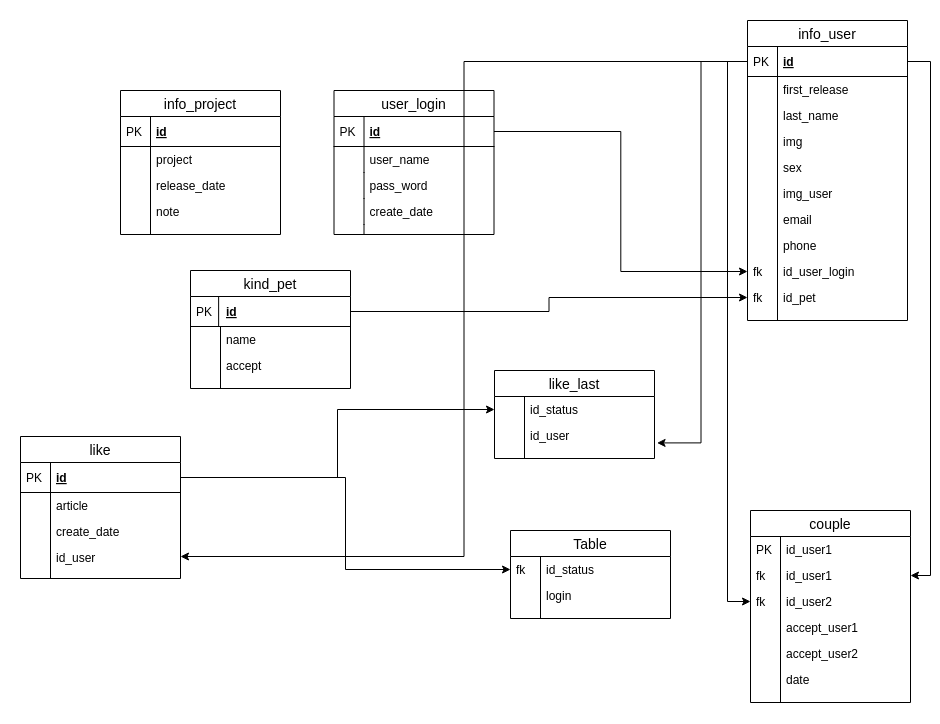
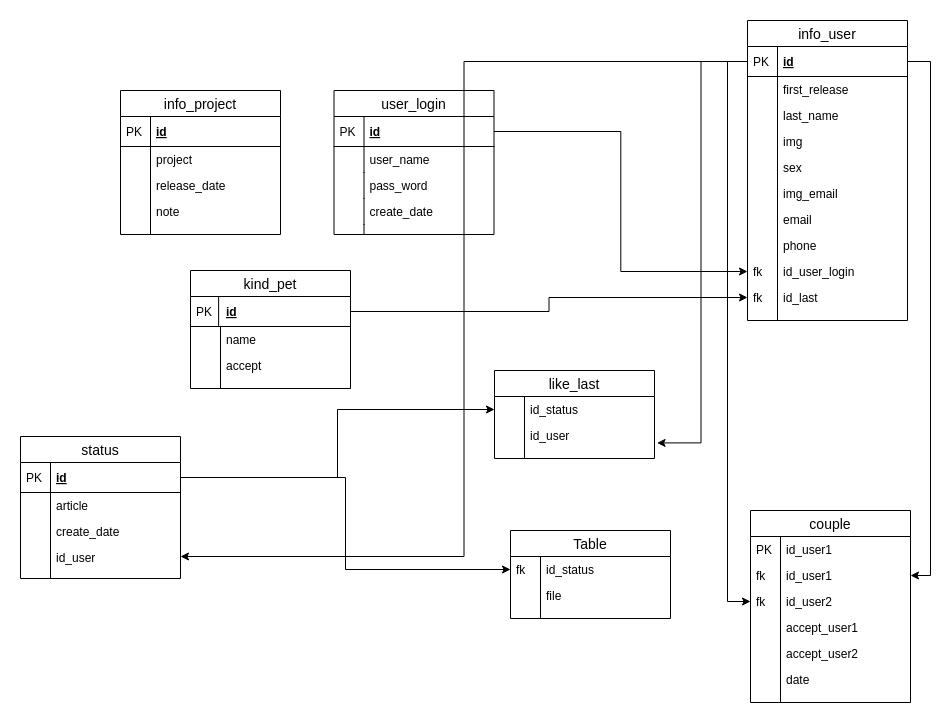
- <mxCell id="39" value="img_user" style="shape=partialRectangle;top=0;left=0;right=0;bottom=0;align=left;verticalAlign=top;fillColor=none;spacingLeft=34;spacingRight=4;overflow=hidden;rotatable=0;points=[[0,0.5],[1,0.5]];portConstraint=eastwest;dropTarget=0;fontSize=12;" vertex="1" parent="28"><mxGeometry y="160" width="160" height="26" as="geometry" /></mxCell>
+ <mxCell id="39" value="img_email" style="shape=partialRectangle;top=0;left=0;right=0;bottom=0;align=left;verticalAlign=top;fillColor=none;spacingLeft=34;spacingRight=4;overflow=hidden;rotatable=0;points=[[0,0.5],[1,0.5]];portConstraint=eastwest;dropTarget=0;fontSize=12;" vertex="1" parent="28"><mxGeometry y="160" width="160" height="26" as="geometry" /></mxCell>
- <mxCell id="47" value="id_pet" style="shape=partialRectangle;top=0;left=0;right=0;bottom=0;align=left;verticalAlign=top;fillColor=none;spacingLeft=34;spacingRight=4;overflow=hidden;rotatable=0;points=[[0,0.5],[1,0.5]];portConstraint=eastwest;dropTarget=0;fontSize=12;" vertex="1" parent="28"><mxGeometry y="264" width="160" height="26" as="geometry" /></mxCell>
+ <mxCell id="47" value="id_last" style="shape=partialRectangle;top=0;left=0;right=0;bottom=0;align=left;verticalAlign=top;fillColor=none;spacingLeft=34;spacingRight=4;overflow=hidden;rotatable=0;points=[[0,0.5],[1,0.5]];portConstraint=eastwest;dropTarget=0;fontSize=12;" vertex="1" parent="28"><mxGeometry y="264" width="160" height="26" as="geometry" /></mxCell>
- <mxCell id="61" value="like" style="swimlane;fontStyle=0;childLayout=stackLayout;horizontal=1;startSize=26;horizontalStack=0;resizeParent=1;resizeParentMax=0;resizeLast=0;collapsible=1;marginBottom=0;align=center;fontSize=14;" vertex="1" parent="1"><mxGeometry x="20" y="436" width="160" height="142" as="geometry" /></mxCell>
+ <mxCell id="61" value="status" style="swimlane;fontStyle=0;childLayout=stackLayout;horizontal=1;startSize=26;horizontalStack=0;resizeParent=1;resizeParentMax=0;resizeLast=0;collapsible=1;marginBottom=0;align=center;fontSize=14;" vertex="1" parent="1"><mxGeometry x="20" y="436" width="160" height="142" as="geometry" /></mxCell>
- <mxCell id="84" value="login" style="shape=partialRectangle;top=0;left=0;right=0;bottom=0;align=left;verticalAlign=top;fillColor=none;spacingLeft=34;spacingRight=4;overflow=hidden;rotatable=0;points=[[0,0.5],[1,0.5]];portConstraint=eastwest;dropTarget=0;fontSize=12;" vertex="1" parent="81"><mxGeometry y="52" width="160" height="26" as="geometry" /></mxCell>
+ <mxCell id="84" value="file" style="shape=partialRectangle;top=0;left=0;right=0;bottom=0;align=left;verticalAlign=top;fillColor=none;spacingLeft=34;spacingRight=4;overflow=hidden;rotatable=0;points=[[0,0.5],[1,0.5]];portConstraint=eastwest;dropTarget=0;fontSize=12;" vertex="1" parent="81"><mxGeometry y="52" width="160" height="26" as="geometry" /></mxCell>
